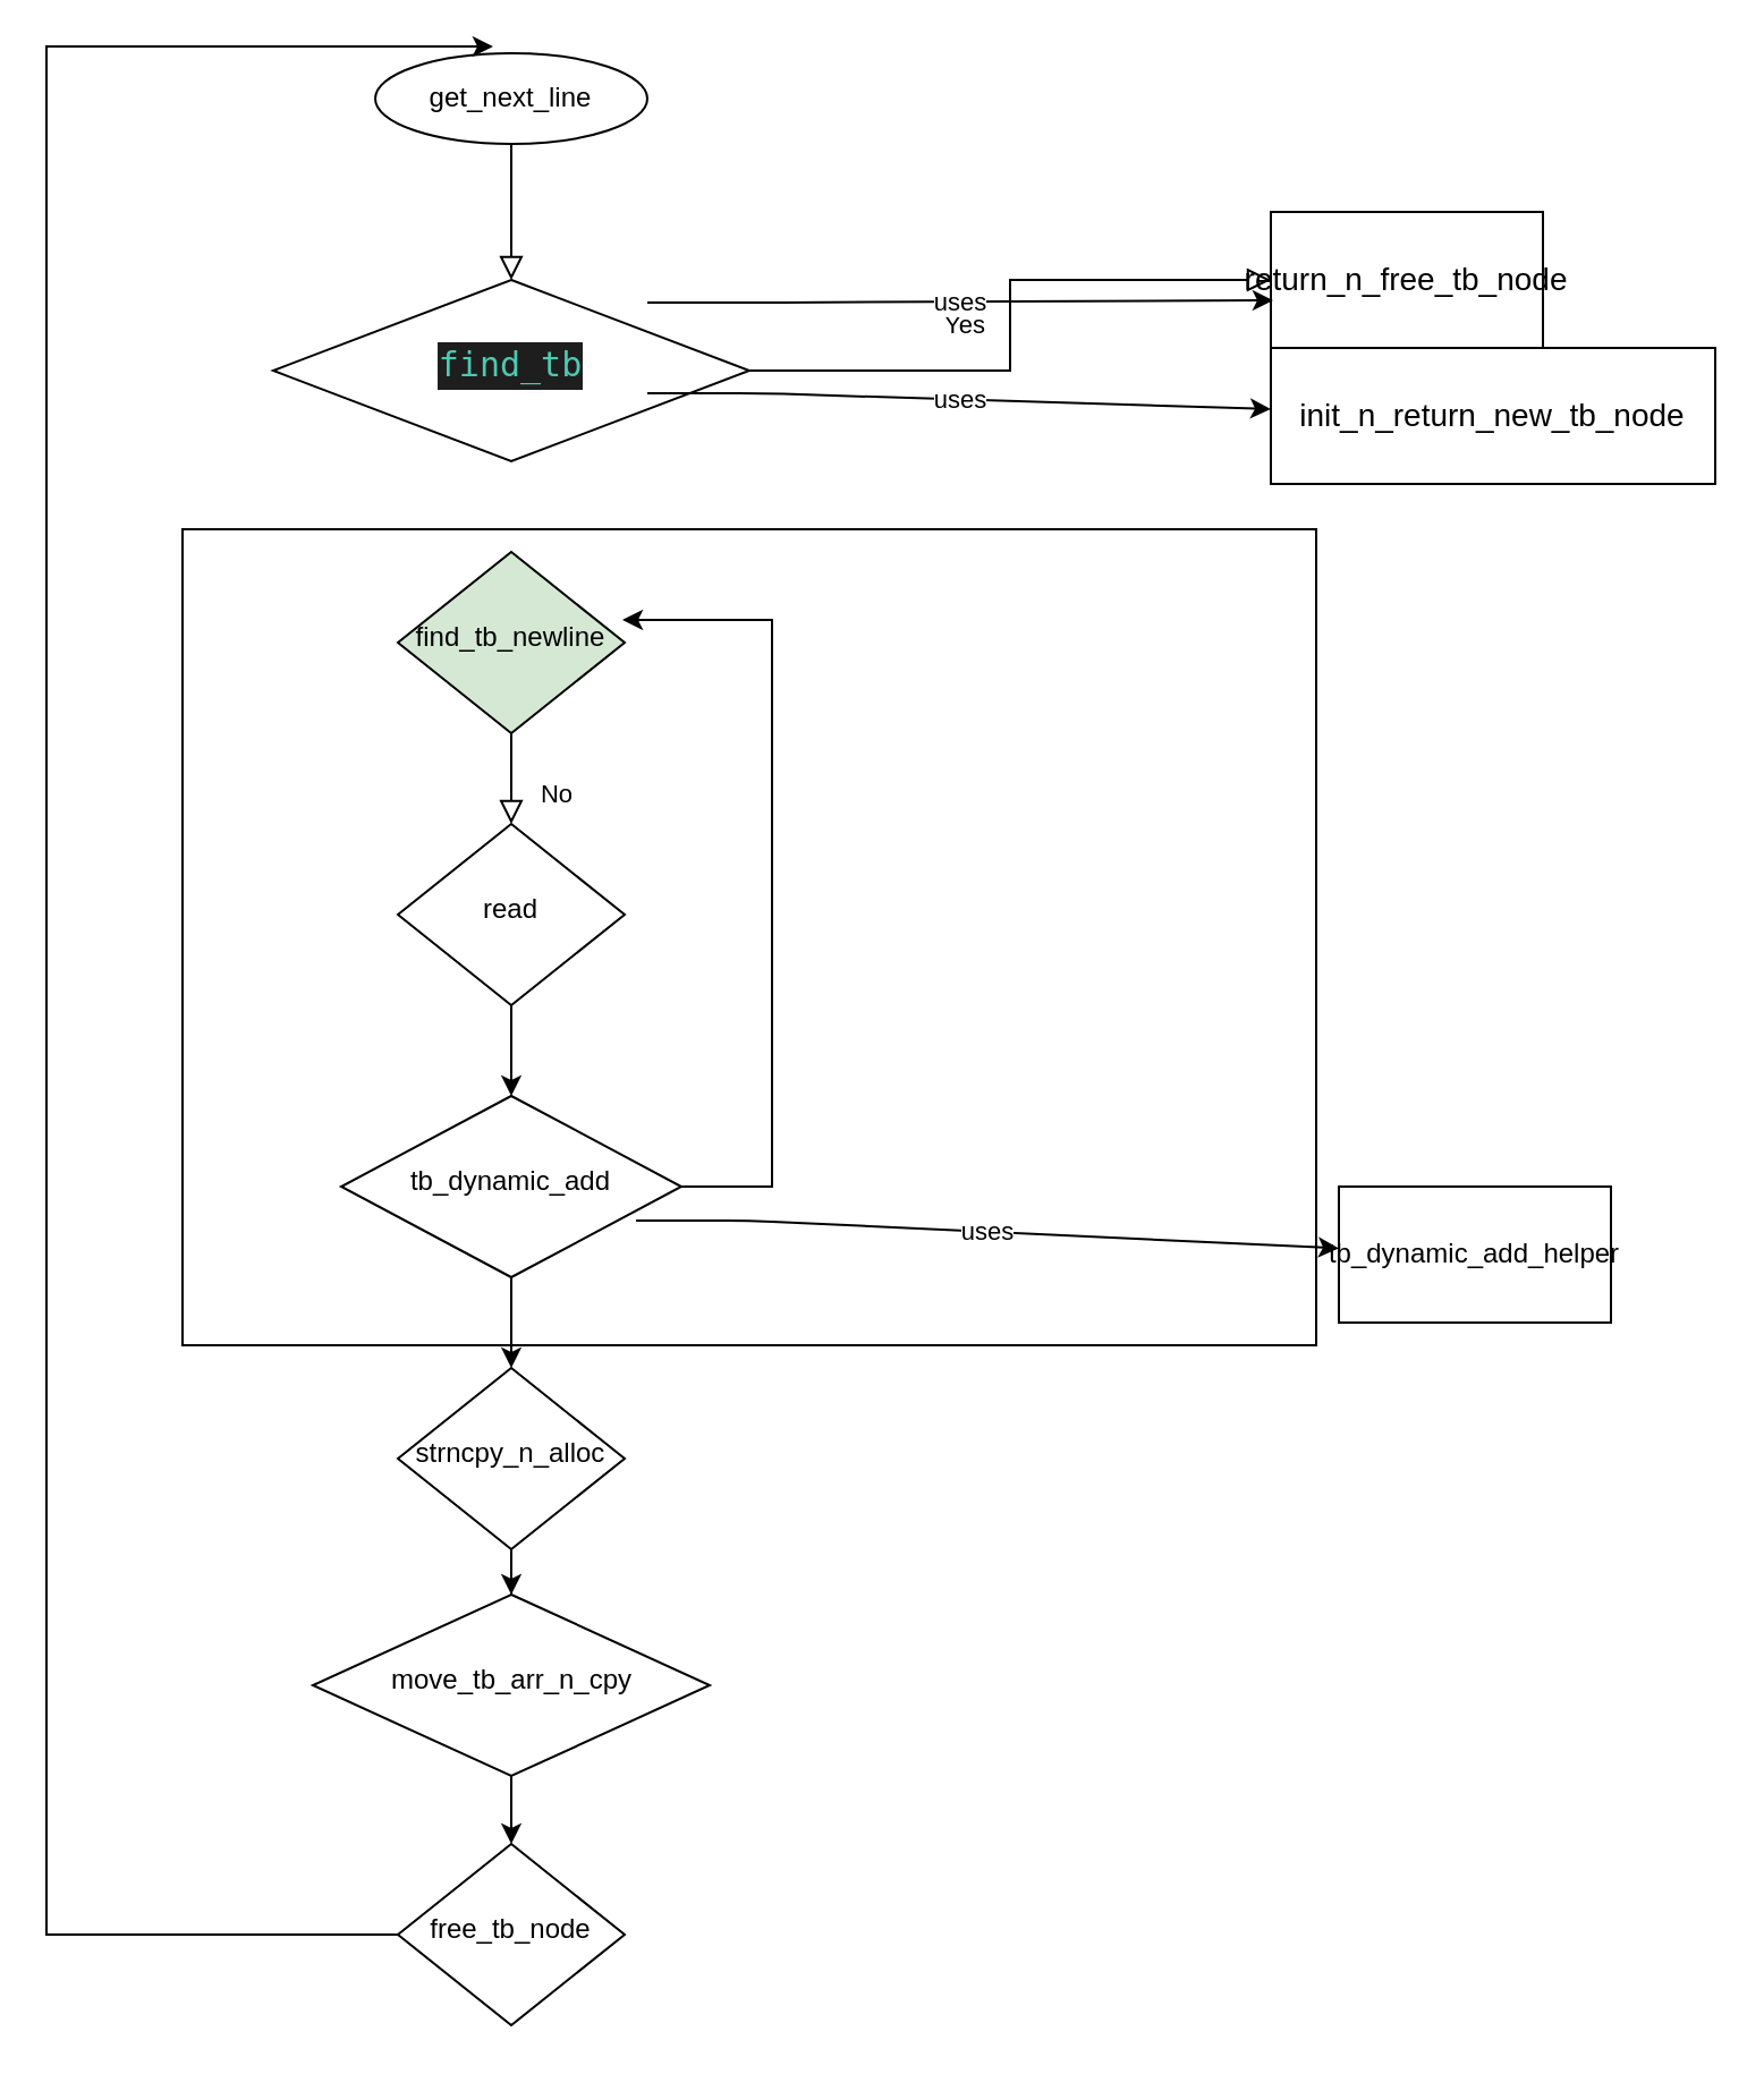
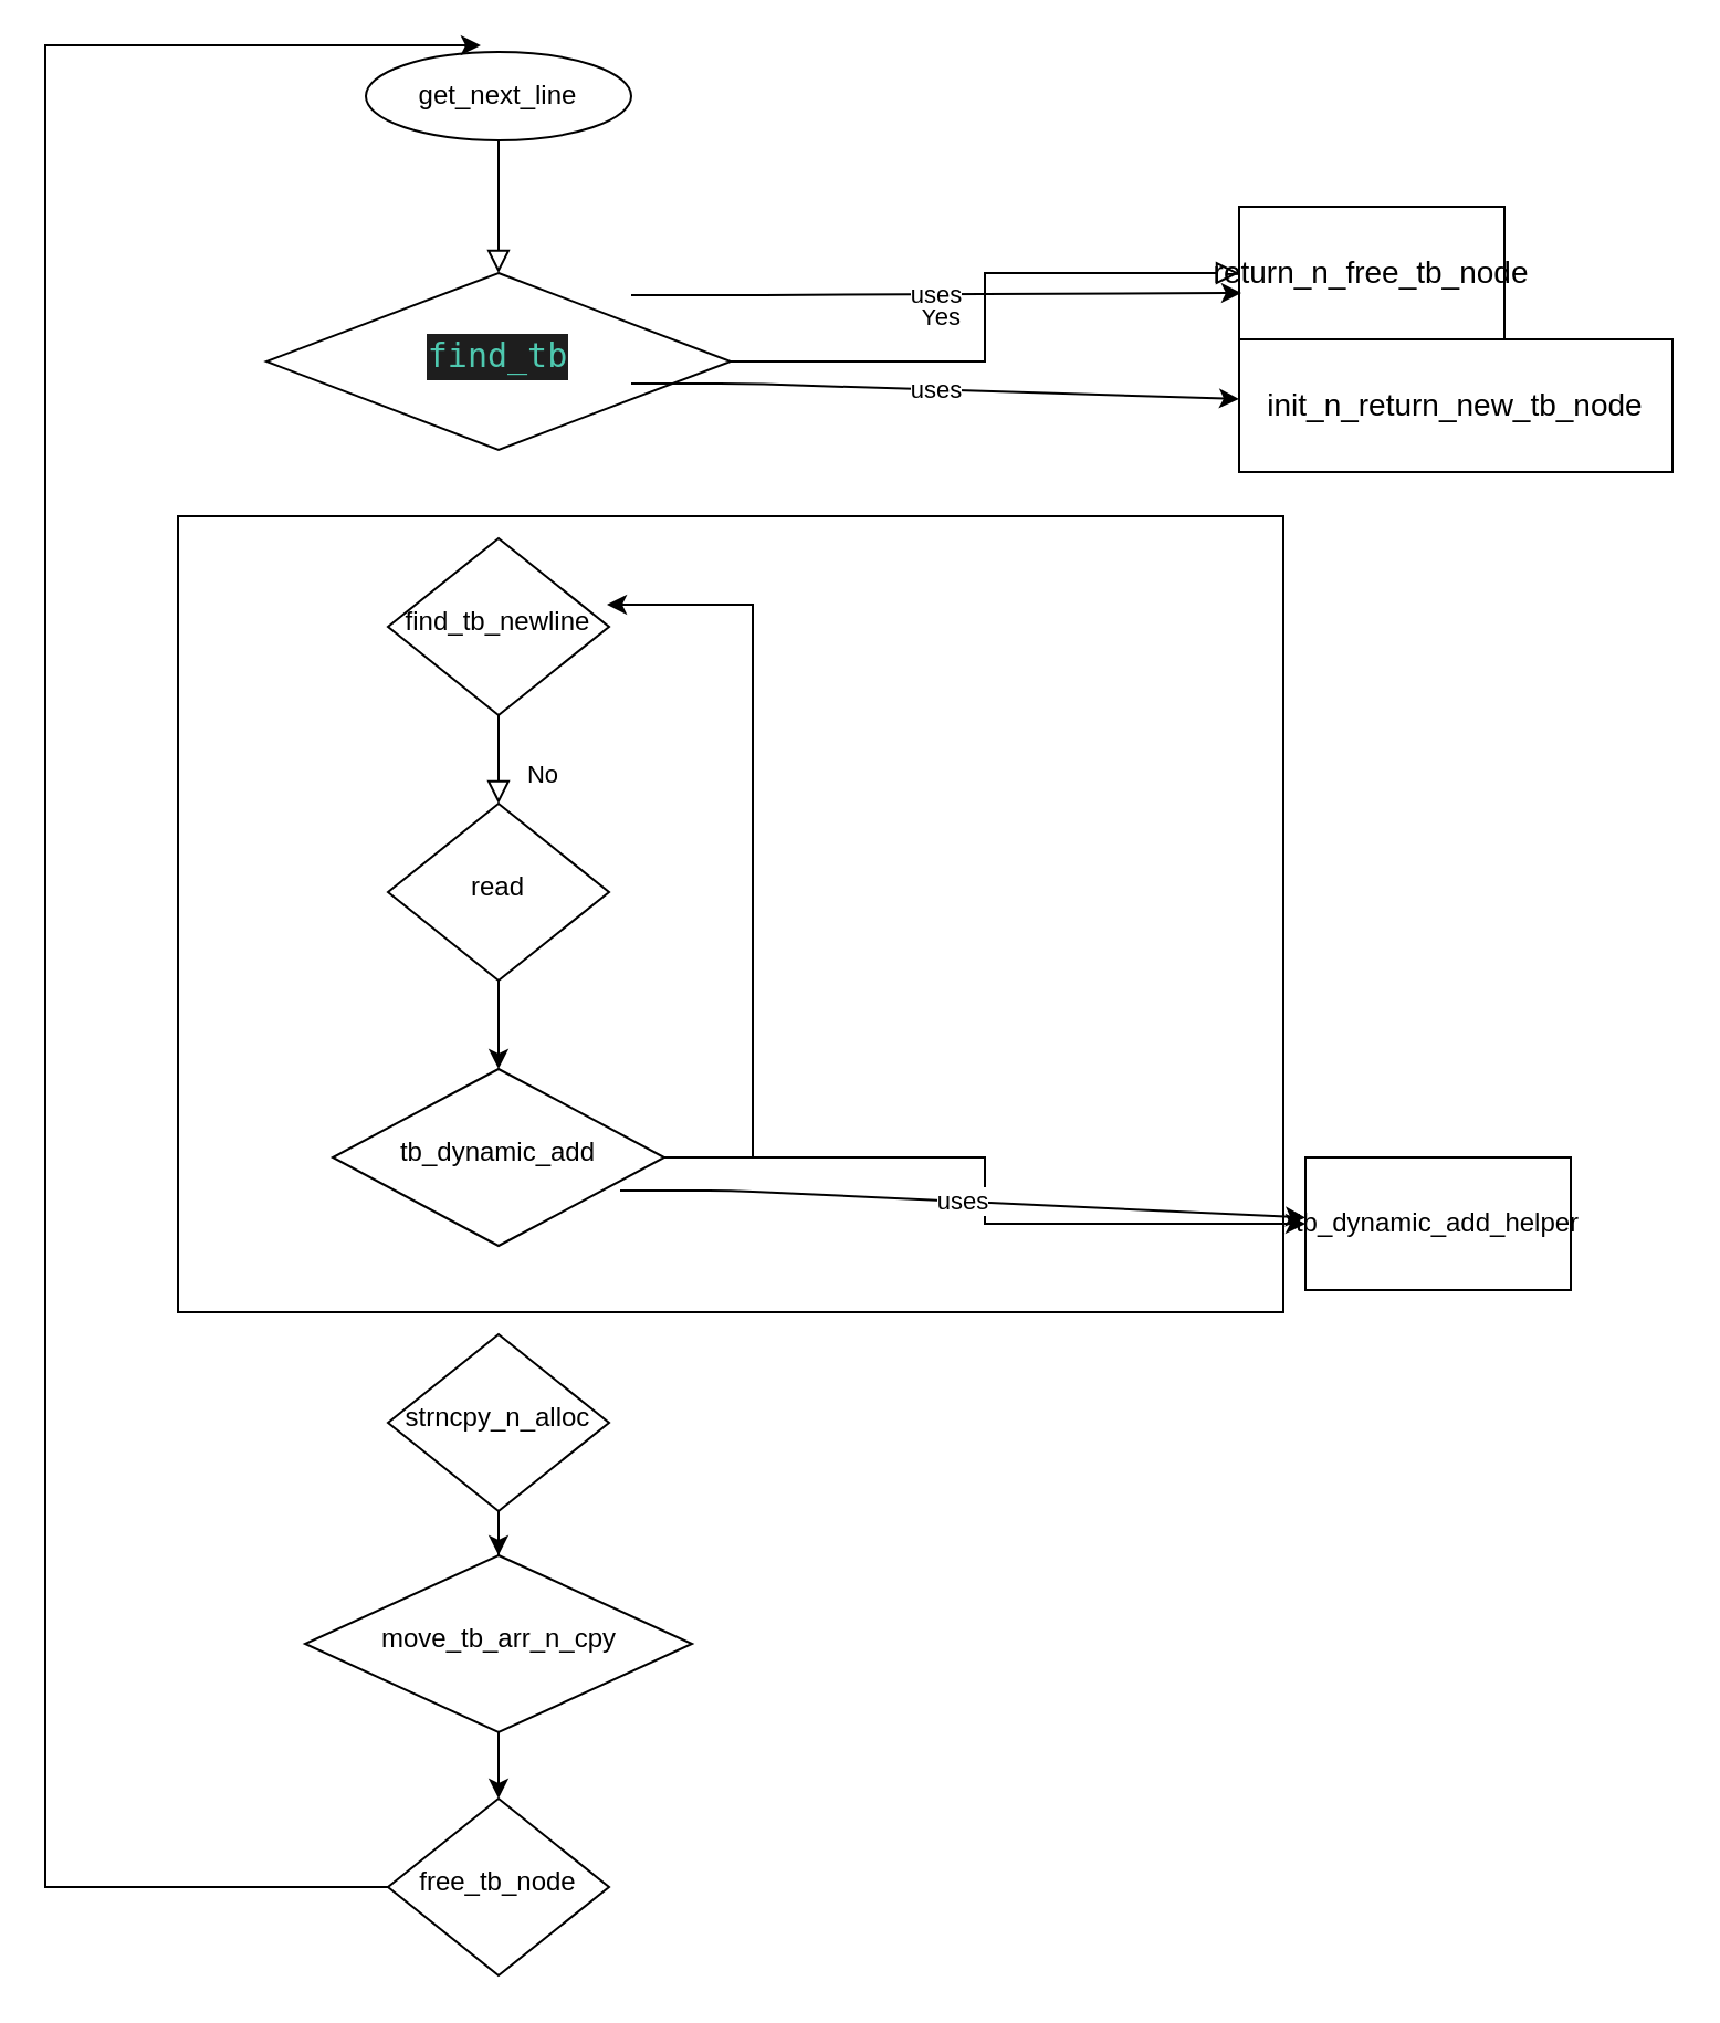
- <mxCell id="7" value="find_tb_newline" style="rhombus;whiteSpace=wrap;html=1;shadow=0;fontFamily=Helvetica;fontSize=12;align=center;strokeWidth=1;spacing=6;spacingTop=-4;fillColor=#d5e8d4;" parent="1" vertex="1"><mxGeometry x="175" y="243" width="100" height="80" as="geometry" /></mxCell>
+ <mxCell id="7" value="find_tb_newline" style="rhombus;whiteSpace=wrap;html=1;shadow=0;fontFamily=Helvetica;fontSize=12;align=center;strokeWidth=1;spacing=6;spacingTop=-4;" parent="1" vertex="1"><mxGeometry x="175" y="243" width="100" height="80" as="geometry" /></mxCell>
- <mxCell id="11" style="edgeStyle=orthogonalEdgeStyle;rounded=0;orthogonalLoop=1;jettySize=auto;html=1;" edge="1" parent="1" source="13" target="15"><mxGeometry relative="1" as="geometry" /></mxCell>
+ <mxCell id="11" style="edgeStyle=orthogonalEdgeStyle;rounded=0;orthogonalLoop=1;jettySize=auto;html=1;" edge="1" parent="1" source="13" target="21"><mxGeometry relative="1" as="geometry" /></mxCell>
